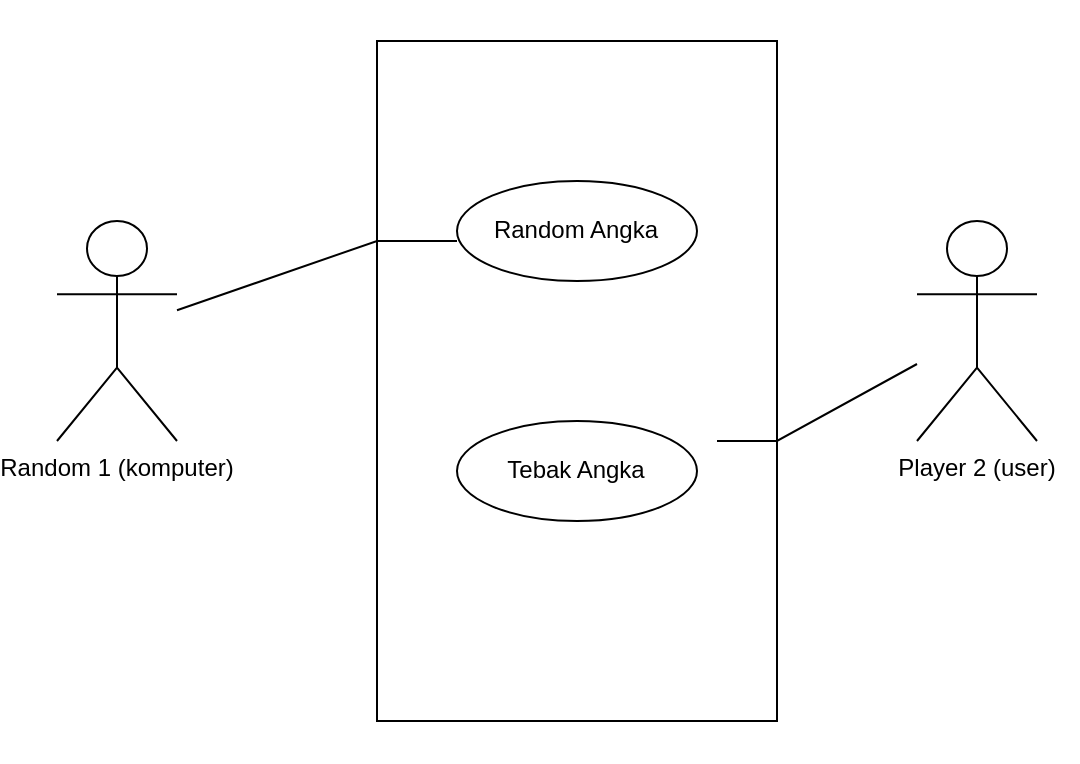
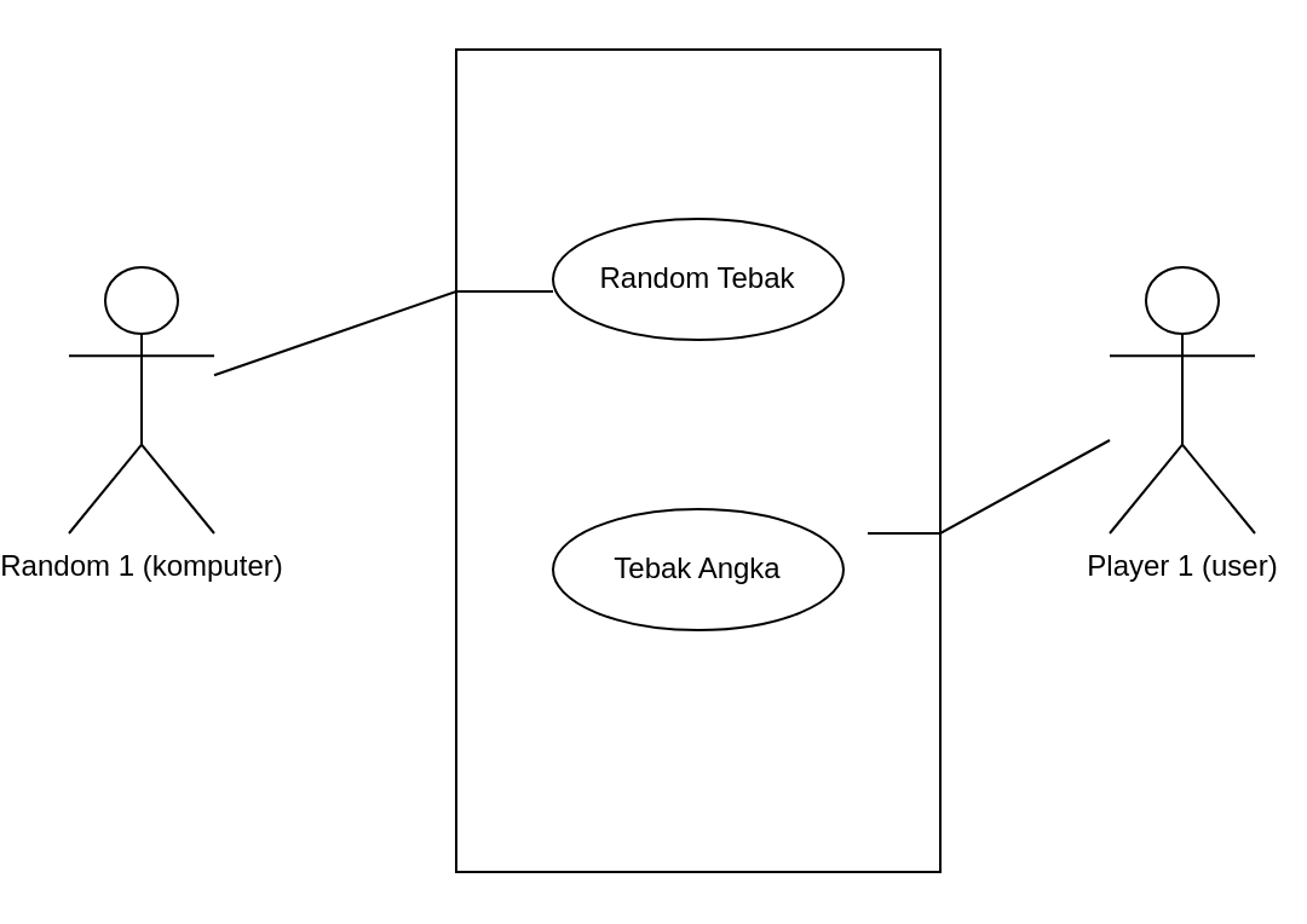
- <mxCell id="6" value="Random Angka" style="text;html=1;strokeColor=none;fillColor=none;align=center;verticalAlign=middle;whiteSpace=wrap;rounded=0;" vertex="1" parent="1"><mxGeometry x="235" y="100" width="90" height="30" as="geometry" /></mxCell>
+ <mxCell id="6" value="Random Tebak" style="text;html=1;strokeColor=none;fillColor=none;align=center;verticalAlign=middle;whiteSpace=wrap;rounded=0;" vertex="1" parent="1"><mxGeometry x="235" y="100" width="90" height="30" as="geometry" /></mxCell>
- <mxCell id="4" value="Player 2 (user)" style="shape=umlActor;verticalLabelPosition=bottom;verticalAlign=top;html=1;outlineConnect=0;" vertex="1" parent="1"><mxGeometry x="450" y="110" width="60" height="110" as="geometry" /></mxCell>
+ <mxCell id="4" value="Player 1 (user)" style="shape=umlActor;verticalLabelPosition=bottom;verticalAlign=top;html=1;outlineConnect=0;" vertex="1" parent="1"><mxGeometry x="450" y="110" width="60" height="110" as="geometry" /></mxCell>
